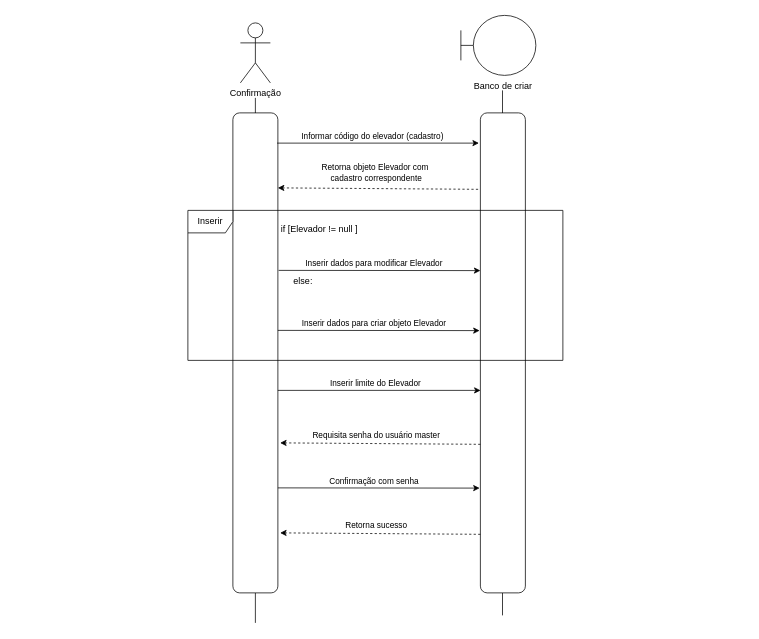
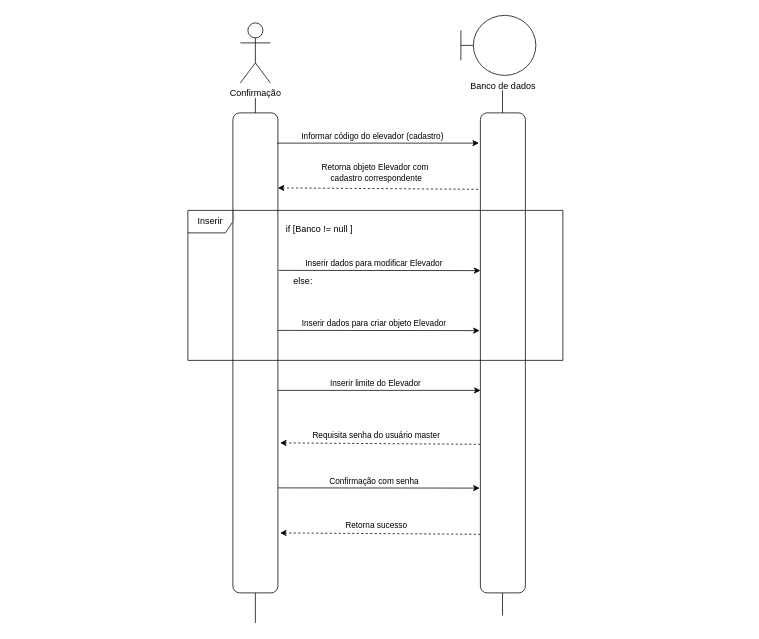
- <mxCell id="12" value="Banco de criar" style="text;html=1;align=center;verticalAlign=middle;resizable=0;points=[];autosize=1;strokeColor=none;fillColor=none;" parent="9" vertex="1"><mxGeometry x="-25" y="-20" width="110" height="30" as="geometry" /></mxCell>
+ <mxCell id="12" value="Banco de dados" style="text;html=1;align=center;verticalAlign=middle;resizable=0;points=[];autosize=1;strokeColor=none;fillColor=none;" parent="9" vertex="1"><mxGeometry x="-25" y="-20" width="110" height="30" as="geometry" /></mxCell>
- <mxCell id="18" value="if [Elevador != null ]" style="text;html=1;align=center;verticalAlign=middle;resizable=0;points=[];autosize=1;strokeColor=none;fillColor=none;" parent="1" vertex="1"><mxGeometry x="360" y="290" width="130" height="30" as="geometry" /></mxCell>
+ <mxCell id="18" value="if [Banco != null ]" style="text;html=1;align=center;verticalAlign=middle;resizable=0;points=[];autosize=1;strokeColor=none;fillColor=none;" parent="1" vertex="1"><mxGeometry x="360" y="290" width="130" height="30" as="geometry" /></mxCell>
